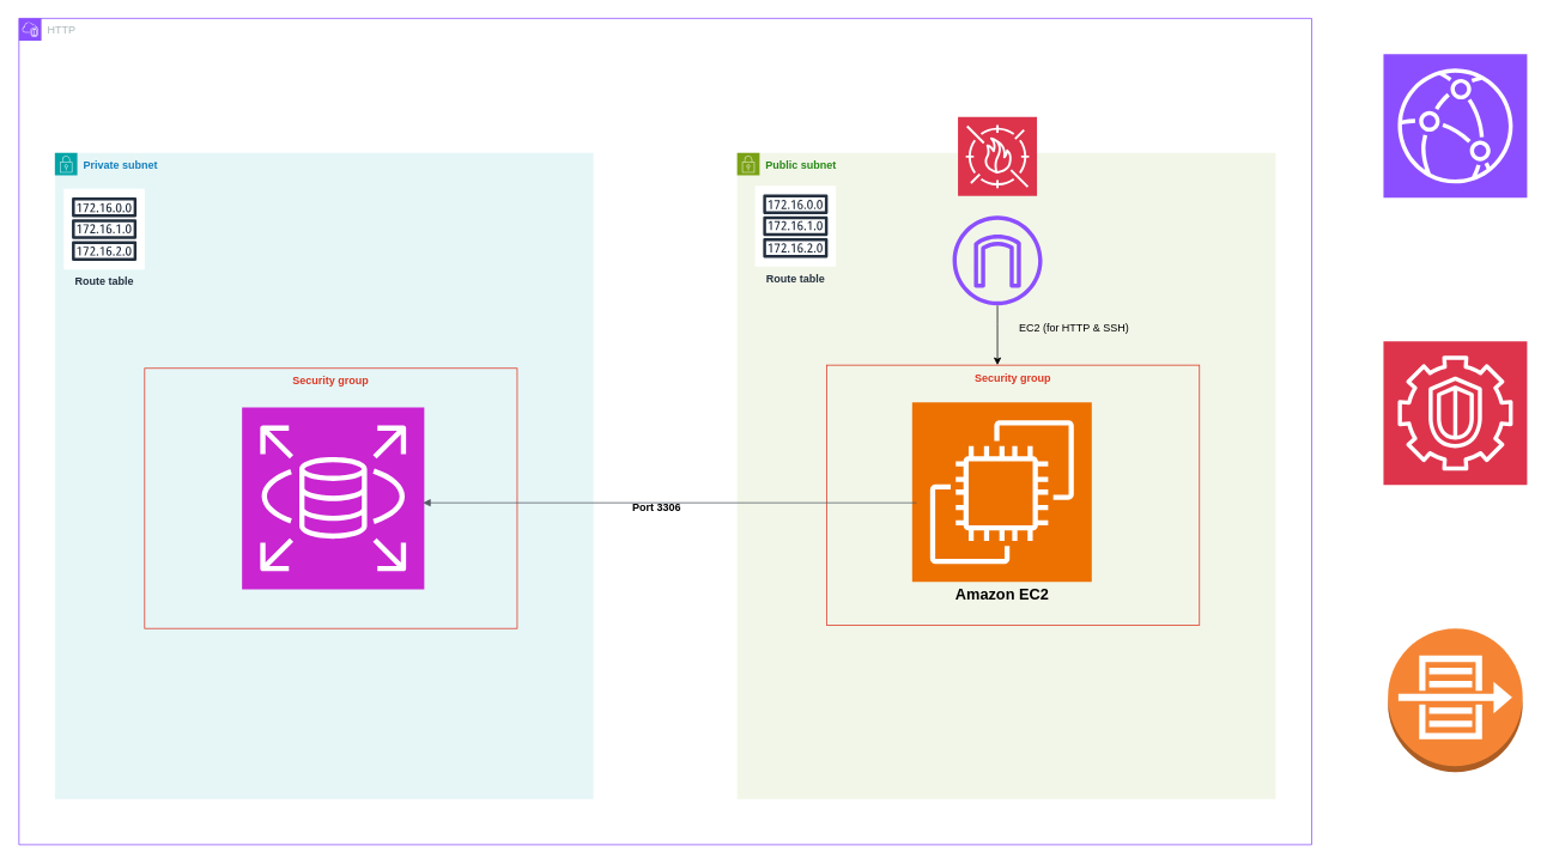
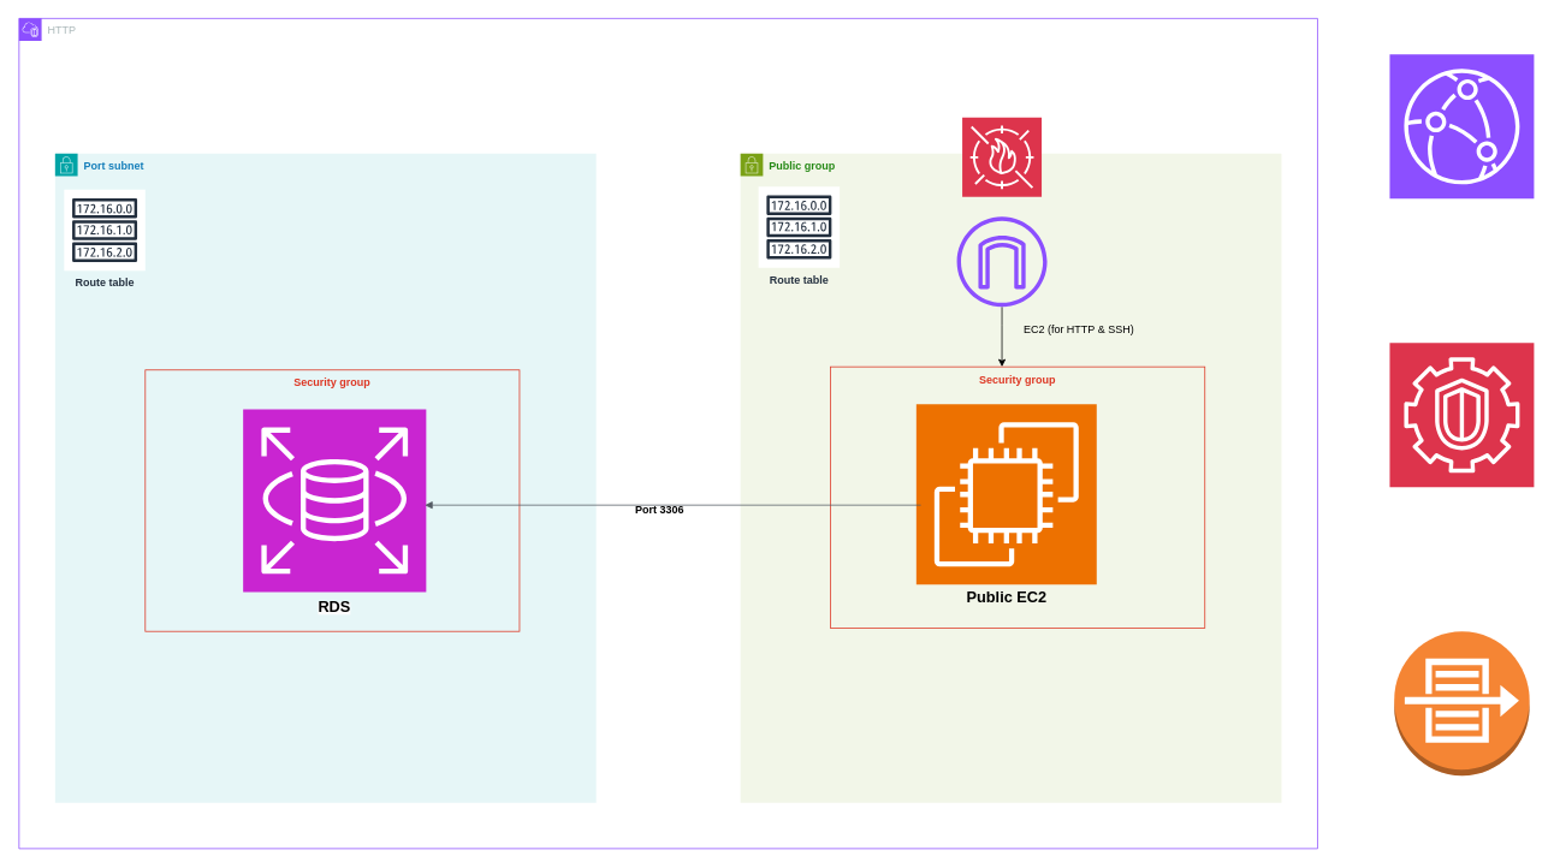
- <mxCell id="3" value="&lt;b&gt;Private subnet&lt;/b&gt;" style="points=[[0,0],[0.25,0],[0.5,0],[0.75,0],[1,0],[1,0.25],[1,0.5],[1,0.75],[1,1],[0.75,1],[0.5,1],[0.25,1],[0,1],[0,0.75],[0,0.5],[0,0.25]];outlineConnect=0;gradientColor=none;html=1;whiteSpace=wrap;fontSize=12;fontStyle=0;container=1;pointerEvents=0;collapsible=0;recursiveResize=0;shape=mxgraph.aws4.group;grIcon=mxgraph.aws4.group_security_group;grStroke=0;strokeColor=#00A4A6;fillColor=#E6F6F7;verticalAlign=top;align=left;spacingLeft=30;fontColor=#147EBA;dashed=0;" vertex="1" parent="2"><mxGeometry x="40" y="150" width="600" height="720" as="geometry" /></mxCell>
+ <mxCell id="3" value="&lt;b&gt;Port subnet&lt;/b&gt;" style="points=[[0,0],[0.25,0],[0.5,0],[0.75,0],[1,0],[1,0.25],[1,0.5],[1,0.75],[1,1],[0.75,1],[0.5,1],[0.25,1],[0,1],[0,0.75],[0,0.5],[0,0.25]];outlineConnect=0;gradientColor=none;html=1;whiteSpace=wrap;fontSize=12;fontStyle=0;container=1;pointerEvents=0;collapsible=0;recursiveResize=0;shape=mxgraph.aws4.group;grIcon=mxgraph.aws4.group_security_group;grStroke=0;strokeColor=#00A4A6;fillColor=#E6F6F7;verticalAlign=top;align=left;spacingLeft=30;fontColor=#147EBA;dashed=0;" vertex="1" parent="2"><mxGeometry x="40" y="150" width="600" height="720" as="geometry" /></mxCell>
- <mxCell id="8" value="&lt;b&gt;Public subnet&lt;/b&gt;" style="points=[[0,0],[0.25,0],[0.5,0],[0.75,0],[1,0],[1,0.25],[1,0.5],[1,0.75],[1,1],[0.75,1],[0.5,1],[0.25,1],[0,1],[0,0.75],[0,0.5],[0,0.25]];outlineConnect=0;gradientColor=none;html=1;whiteSpace=wrap;fontSize=12;fontStyle=0;container=1;pointerEvents=0;collapsible=0;recursiveResize=0;shape=mxgraph.aws4.group;grIcon=mxgraph.aws4.group_security_group;grStroke=0;strokeColor=#7AA116;fillColor=#F2F6E8;verticalAlign=top;align=left;spacingLeft=30;fontColor=#248814;dashed=0;" vertex="1" parent="2"><mxGeometry x="800" y="150" width="600" height="720" as="geometry" /></mxCell>
+ <mxCell id="8" value="&lt;b&gt;Public group&lt;/b&gt;" style="points=[[0,0],[0.25,0],[0.5,0],[0.75,0],[1,0],[1,0.25],[1,0.5],[1,0.75],[1,1],[0.75,1],[0.5,1],[0.25,1],[0,1],[0,0.75],[0,0.5],[0,0.25]];outlineConnect=0;gradientColor=none;html=1;whiteSpace=wrap;fontSize=12;fontStyle=0;container=1;pointerEvents=0;collapsible=0;recursiveResize=0;shape=mxgraph.aws4.group;grIcon=mxgraph.aws4.group_security_group;grStroke=0;strokeColor=#7AA116;fillColor=#F2F6E8;verticalAlign=top;align=left;spacingLeft=30;fontColor=#248814;dashed=0;" vertex="1" parent="2"><mxGeometry x="800" y="150" width="600" height="720" as="geometry" /></mxCell>
- <mxCell id="15" value="&lt;b&gt;&lt;font style=&quot;font-size: 17px;&quot;&gt;Amazon EC2&lt;/font&gt;&lt;/b&gt;" style="text;html=1;align=center;verticalAlign=middle;resizable=0;points=[];autosize=1;strokeColor=none;fillColor=none;" vertex="1" parent="8"><mxGeometry x="230" y="478" width="130" height="30" as="geometry" /></mxCell>
+ <mxCell id="15" value="&lt;b&gt;&lt;font style=&quot;font-size: 17px;&quot;&gt;Public EC2&lt;/font&gt;&lt;/b&gt;" style="text;html=1;align=center;verticalAlign=middle;resizable=0;points=[];autosize=1;strokeColor=none;fillColor=none;" vertex="1" parent="8"><mxGeometry x="230" y="478" width="130" height="30" as="geometry" /></mxCell>
+ <mxCell id="7" value="&lt;b style=&quot;forced-color-adjust: none; color: rgb(0, 0, 0); font-family: Helvetica; font-size: 12px; font-style: normal; font-variant-ligatures: normal; font-variant-caps: normal; letter-spacing: normal; orphans: 2; text-align: center; text-indent: 0px; text-transform: none; widows: 2; word-spacing: 0px; -webkit-text-stroke-width: 0px; white-space: nowrap; background-color: rgb(251, 251, 251); text-decoration-thickness: initial; text-decoration-style: initial; text-decoration-color: initial;&quot;&gt;&lt;font style=&quot;forced-color-adjust: none; font-size: 17px;&quot;&gt;RDS&lt;/font&gt;&lt;/b&gt;" style="text;whiteSpace=wrap;html=1;" vertex="1" parent="3"><mxGeometry x="289.5" y="486.5" width="41" height="40" as="geometry" /></mxCell>
